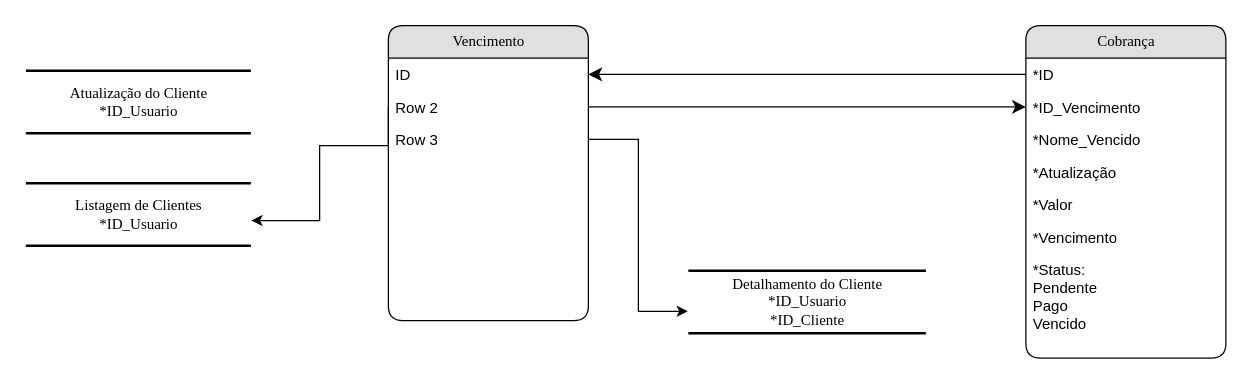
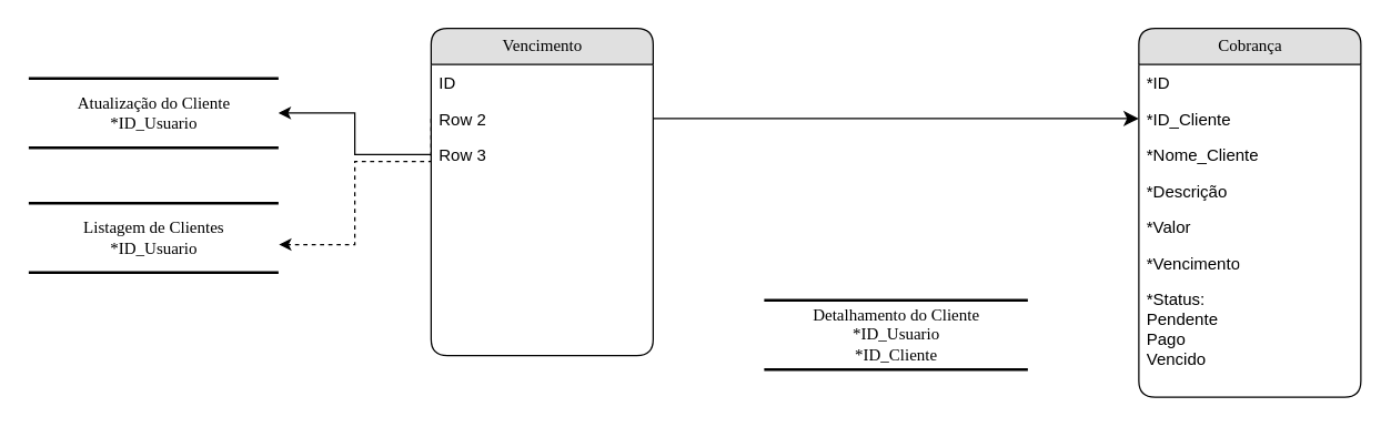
- <mxCell id="15" style="edgeStyle=orthogonalEdgeStyle;html=1;exitX=0;exitY=0.5;entryX=1;entryY=0.5;labelBackgroundColor=none;startFill=0;startSize=8;endFill=1;endSize=8;fontFamily=Verdana;fontSize=12;" parent="1" source="7" target="3" edge="1"><mxGeometry relative="1" as="geometry" /></mxCell>
- <mxCell id="8" value="*ID_Vencimento" style="text;html=1;strokeColor=none;fillColor=none;spacingLeft=4;spacingRight=4;whiteSpace=wrap;overflow=hidden;rotatable=0;points=[[0,0.5],[1,0.5]];portConstraint=eastwest;" parent="6" vertex="1"><mxGeometry y="52" width="160" height="26" as="geometry" /></mxCell>
+ <mxCell id="8" value="*ID_Cliente" style="text;html=1;strokeColor=none;fillColor=none;spacingLeft=4;spacingRight=4;whiteSpace=wrap;overflow=hidden;rotatable=0;points=[[0,0.5],[1,0.5]];portConstraint=eastwest;" parent="6" vertex="1"><mxGeometry y="52" width="160" height="26" as="geometry" /></mxCell>
- <mxCell id="9" value="*Nome_Vencido" style="text;html=1;strokeColor=none;fillColor=none;spacingLeft=4;spacingRight=4;whiteSpace=wrap;overflow=hidden;rotatable=0;points=[[0,0.5],[1,0.5]];portConstraint=eastwest;" parent="6" vertex="1"><mxGeometry y="78" width="160" height="26" as="geometry" /></mxCell>
+ <mxCell id="9" value="*Nome_Cliente" style="text;html=1;strokeColor=none;fillColor=none;spacingLeft=4;spacingRight=4;whiteSpace=wrap;overflow=hidden;rotatable=0;points=[[0,0.5],[1,0.5]];portConstraint=eastwest;" parent="6" vertex="1"><mxGeometry y="78" width="160" height="26" as="geometry" /></mxCell>
- <mxCell id="10" value="*Atualização" style="text;html=1;strokeColor=none;fillColor=none;spacingLeft=4;spacingRight=4;whiteSpace=wrap;overflow=hidden;rotatable=0;points=[[0,0.5],[1,0.5]];portConstraint=eastwest;" parent="6" vertex="1"><mxGeometry y="104" width="160" height="26" as="geometry" /></mxCell>
+ <mxCell id="10" value="*Descrição" style="text;html=1;strokeColor=none;fillColor=none;spacingLeft=4;spacingRight=4;whiteSpace=wrap;overflow=hidden;rotatable=0;points=[[0,0.5],[1,0.5]];portConstraint=eastwest;" parent="6" vertex="1"><mxGeometry y="104" width="160" height="26" as="geometry" /></mxCell>
- <mxCell id="20" style="edgeStyle=orthogonalEdgeStyle;rounded=0;orthogonalLoop=1;jettySize=auto;html=1;exitX=0;exitY=0.5;exitDx=0;exitDy=0;entryX=1.002;entryY=0.598;entryDx=0;entryDy=0;entryPerimeter=0;" edge="1" parent="1" source="4" target="19"><mxGeometry relative="1" as="geometry"><Array as="points"><mxPoint x="310" y="116" /><mxPoint x="255" y="116" /><mxPoint x="255" y="176" /></Array></mxGeometry></mxCell>
+ <mxCell id="20" style="edgeStyle=orthogonalEdgeStyle;rounded=0;orthogonalLoop=1;jettySize=auto;html=1;exitX=0;exitY=0.5;exitDx=0;exitDy=0;entryX=1.002;entryY=0.598;entryDx=0;entryDy=0;entryPerimeter=0;dashed=1;" edge="1" parent="1" source="4" target="19"><mxGeometry relative="1" as="geometry"><Array as="points"><mxPoint x="310" y="116" /><mxPoint x="255" y="116" /><mxPoint x="255" y="176" /></Array></mxGeometry></mxCell>
- <mxCell id="18" style="edgeStyle=orthogonalEdgeStyle;rounded=0;orthogonalLoop=1;jettySize=auto;html=1;entryX=-0.002;entryY=0.651;entryDx=0;entryDy=0;entryPerimeter=0;" edge="1" parent="1" source="5" target="17"><mxGeometry relative="1" as="geometry" /></mxCell>
+ <mxCell id="18" style="edgeStyle=orthogonalEdgeStyle;rounded=0;orthogonalLoop=1;jettySize=auto;html=1;" edge="1" parent="1" source="5" target="16"><mxGeometry relative="1" as="geometry" /></mxCell>
